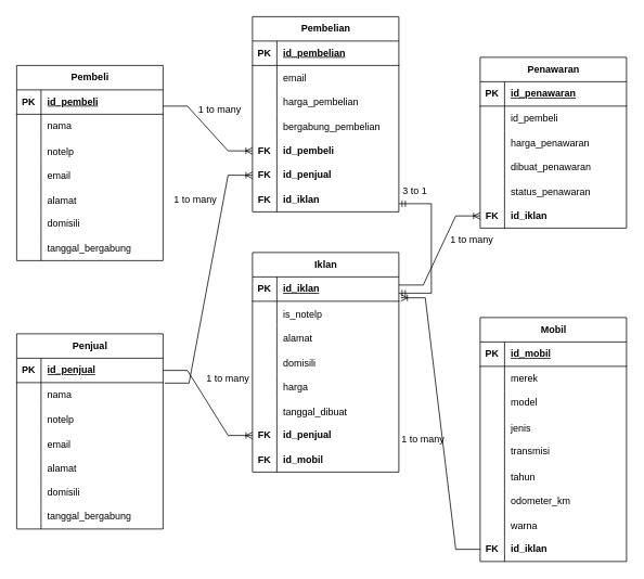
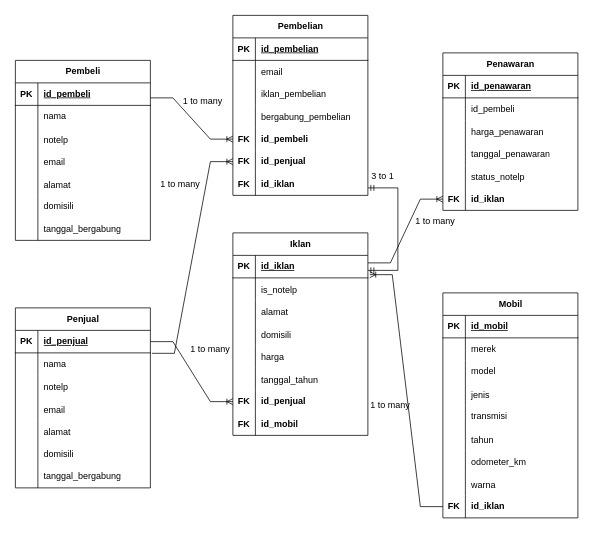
- <mxCell id="58" value="harga_pembelian" style="shape=partialRectangle;connectable=0;fillColor=none;top=0;left=0;bottom=0;right=0;align=left;spacingLeft=6;overflow=hidden;whiteSpace=wrap;html=1;" parent="56" vertex="1"><mxGeometry x="30" width="150" height="30" as="geometry"><mxRectangle width="150" height="30" as="alternateBounds" /></mxGeometry></mxCell>
+ <mxCell id="58" value="iklan_pembelian" style="shape=partialRectangle;connectable=0;fillColor=none;top=0;left=0;bottom=0;right=0;align=left;spacingLeft=6;overflow=hidden;whiteSpace=wrap;html=1;" parent="56" vertex="1"><mxGeometry x="30" width="150" height="30" as="geometry"><mxRectangle width="150" height="30" as="alternateBounds" /></mxGeometry></mxCell>
- <mxCell id="105" value="dibuat_penawaran" style="shape=partialRectangle;connectable=0;fillColor=none;top=0;left=0;bottom=0;right=0;align=left;spacingLeft=6;overflow=hidden;whiteSpace=wrap;html=1;" parent="103" vertex="1"><mxGeometry x="30" width="150" height="30" as="geometry"><mxRectangle width="150" height="30" as="alternateBounds" /></mxGeometry></mxCell>
+ <mxCell id="105" value="tanggal_penawaran" style="shape=partialRectangle;connectable=0;fillColor=none;top=0;left=0;bottom=0;right=0;align=left;spacingLeft=6;overflow=hidden;whiteSpace=wrap;html=1;" parent="103" vertex="1"><mxGeometry x="30" width="150" height="30" as="geometry"><mxRectangle width="150" height="30" as="alternateBounds" /></mxGeometry></mxCell>
- <mxCell id="108" value="status_penawaran" style="shape=partialRectangle;connectable=0;fillColor=none;top=0;left=0;bottom=0;right=0;align=left;spacingLeft=6;overflow=hidden;" parent="106" vertex="1"><mxGeometry x="30" width="150" height="30" as="geometry"><mxRectangle width="150" height="30" as="alternateBounds" /></mxGeometry></mxCell>
+ <mxCell id="108" value="status_notelp" style="shape=partialRectangle;connectable=0;fillColor=none;top=0;left=0;bottom=0;right=0;align=left;spacingLeft=6;overflow=hidden;" parent="106" vertex="1"><mxGeometry x="30" width="150" height="30" as="geometry"><mxRectangle width="150" height="30" as="alternateBounds" /></mxGeometry></mxCell>
- <mxCell id="42" value="tanggal_dibuat" style="shape=partialRectangle;connectable=0;fillColor=none;top=0;left=0;bottom=0;right=0;align=left;spacingLeft=6;overflow=hidden;" parent="40" vertex="1"><mxGeometry x="30" width="150" height="30" as="geometry"><mxRectangle width="150" height="30" as="alternateBounds" /></mxGeometry></mxCell>
+ <mxCell id="42" value="tanggal_tahun" style="shape=partialRectangle;connectable=0;fillColor=none;top=0;left=0;bottom=0;right=0;align=left;spacingLeft=6;overflow=hidden;" parent="40" vertex="1"><mxGeometry x="30" width="150" height="30" as="geometry"><mxRectangle width="150" height="30" as="alternateBounds" /></mxGeometry></mxCell>
